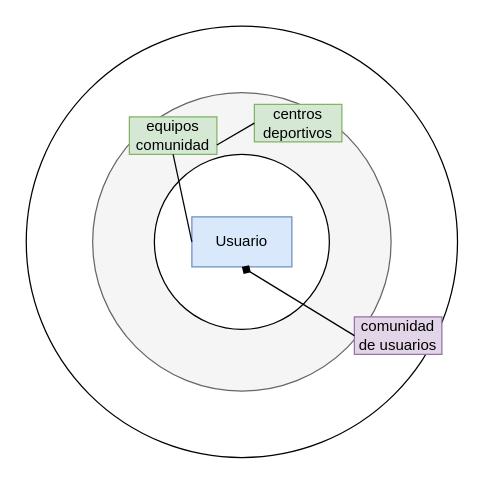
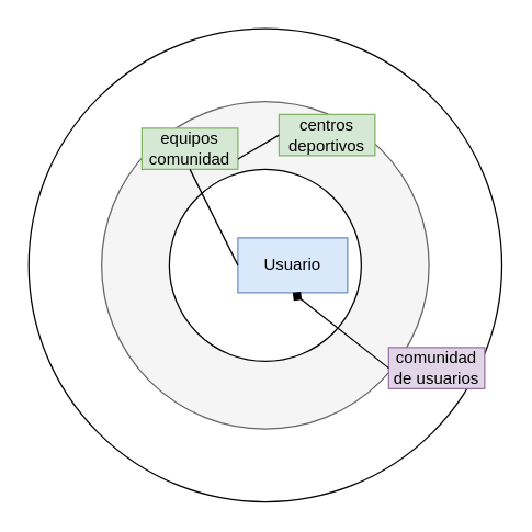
- <mxCell id="5" value="Usuario" style="rounded=0;whiteSpace=wrap;html=1;fillColor=#dae8fc;strokeColor=#6c8ebf;" vertex="1" parent="1"><mxGeometry x="153" y="173" width="80" height="40" as="geometry" /></mxCell>
+ <mxCell id="5" value="Usuario" style="rounded=0;whiteSpace=wrap;html=1;fillColor=#dae8fc;strokeColor=#6c8ebf;" vertex="1" parent="1"><mxGeometry x="173" y="173" width="80" height="40" as="geometry" /></mxCell>
